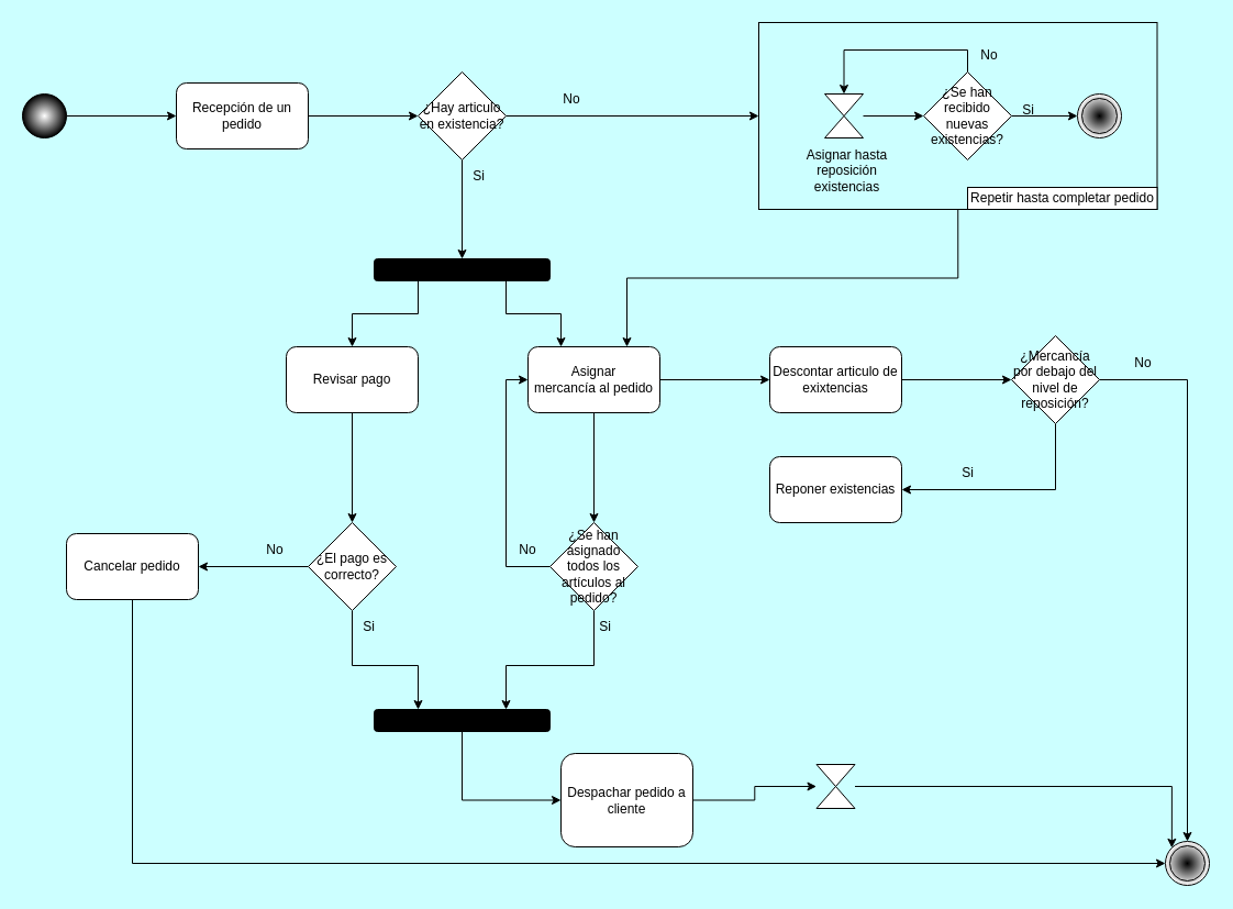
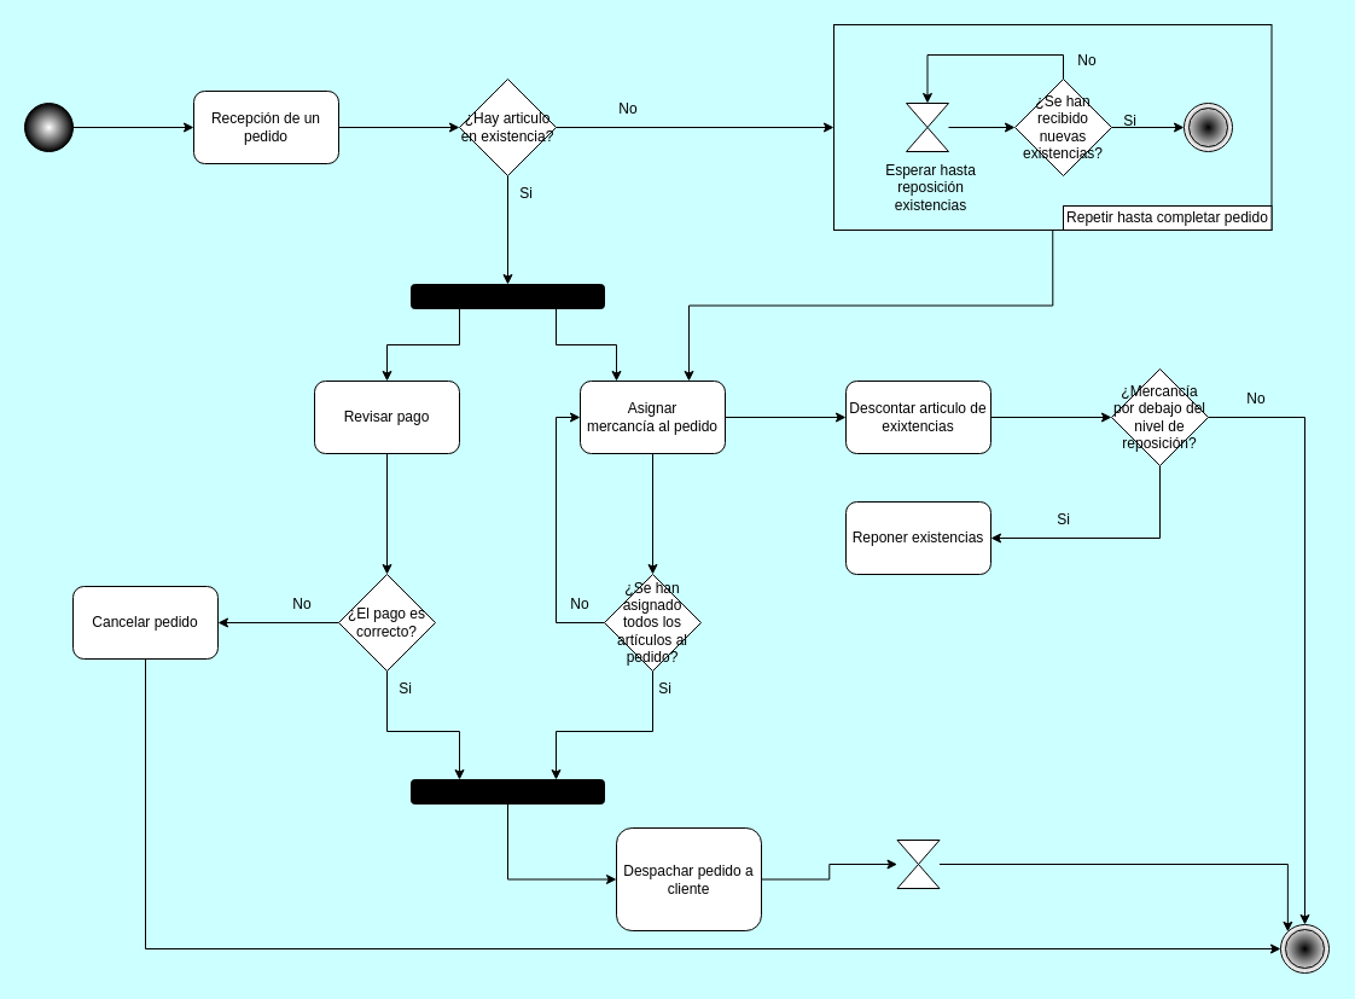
- <mxCell id="52" value="&lt;div&gt;Asignar hasta &lt;br&gt;&lt;/div&gt;&lt;div&gt;reposición &lt;br&gt;&lt;/div&gt;&lt;div&gt;existencias&lt;/div&gt;" style="text;html=1;align=center;verticalAlign=middle;resizable=0;points=[];autosize=1;strokeColor=none;fillColor=none;" vertex="1" parent="1"><mxGeometry x="720" y="125" width="100" height="60" as="geometry" /></mxCell>
+ <mxCell id="52" value="&lt;div&gt;Esperar hasta &lt;br&gt;&lt;/div&gt;&lt;div&gt;reposición &lt;br&gt;&lt;/div&gt;&lt;div&gt;existencias&lt;/div&gt;" style="text;html=1;align=center;verticalAlign=middle;resizable=0;points=[];autosize=1;strokeColor=none;fillColor=none;" vertex="1" parent="1"><mxGeometry x="720" y="125" width="100" height="60" as="geometry" /></mxCell>
